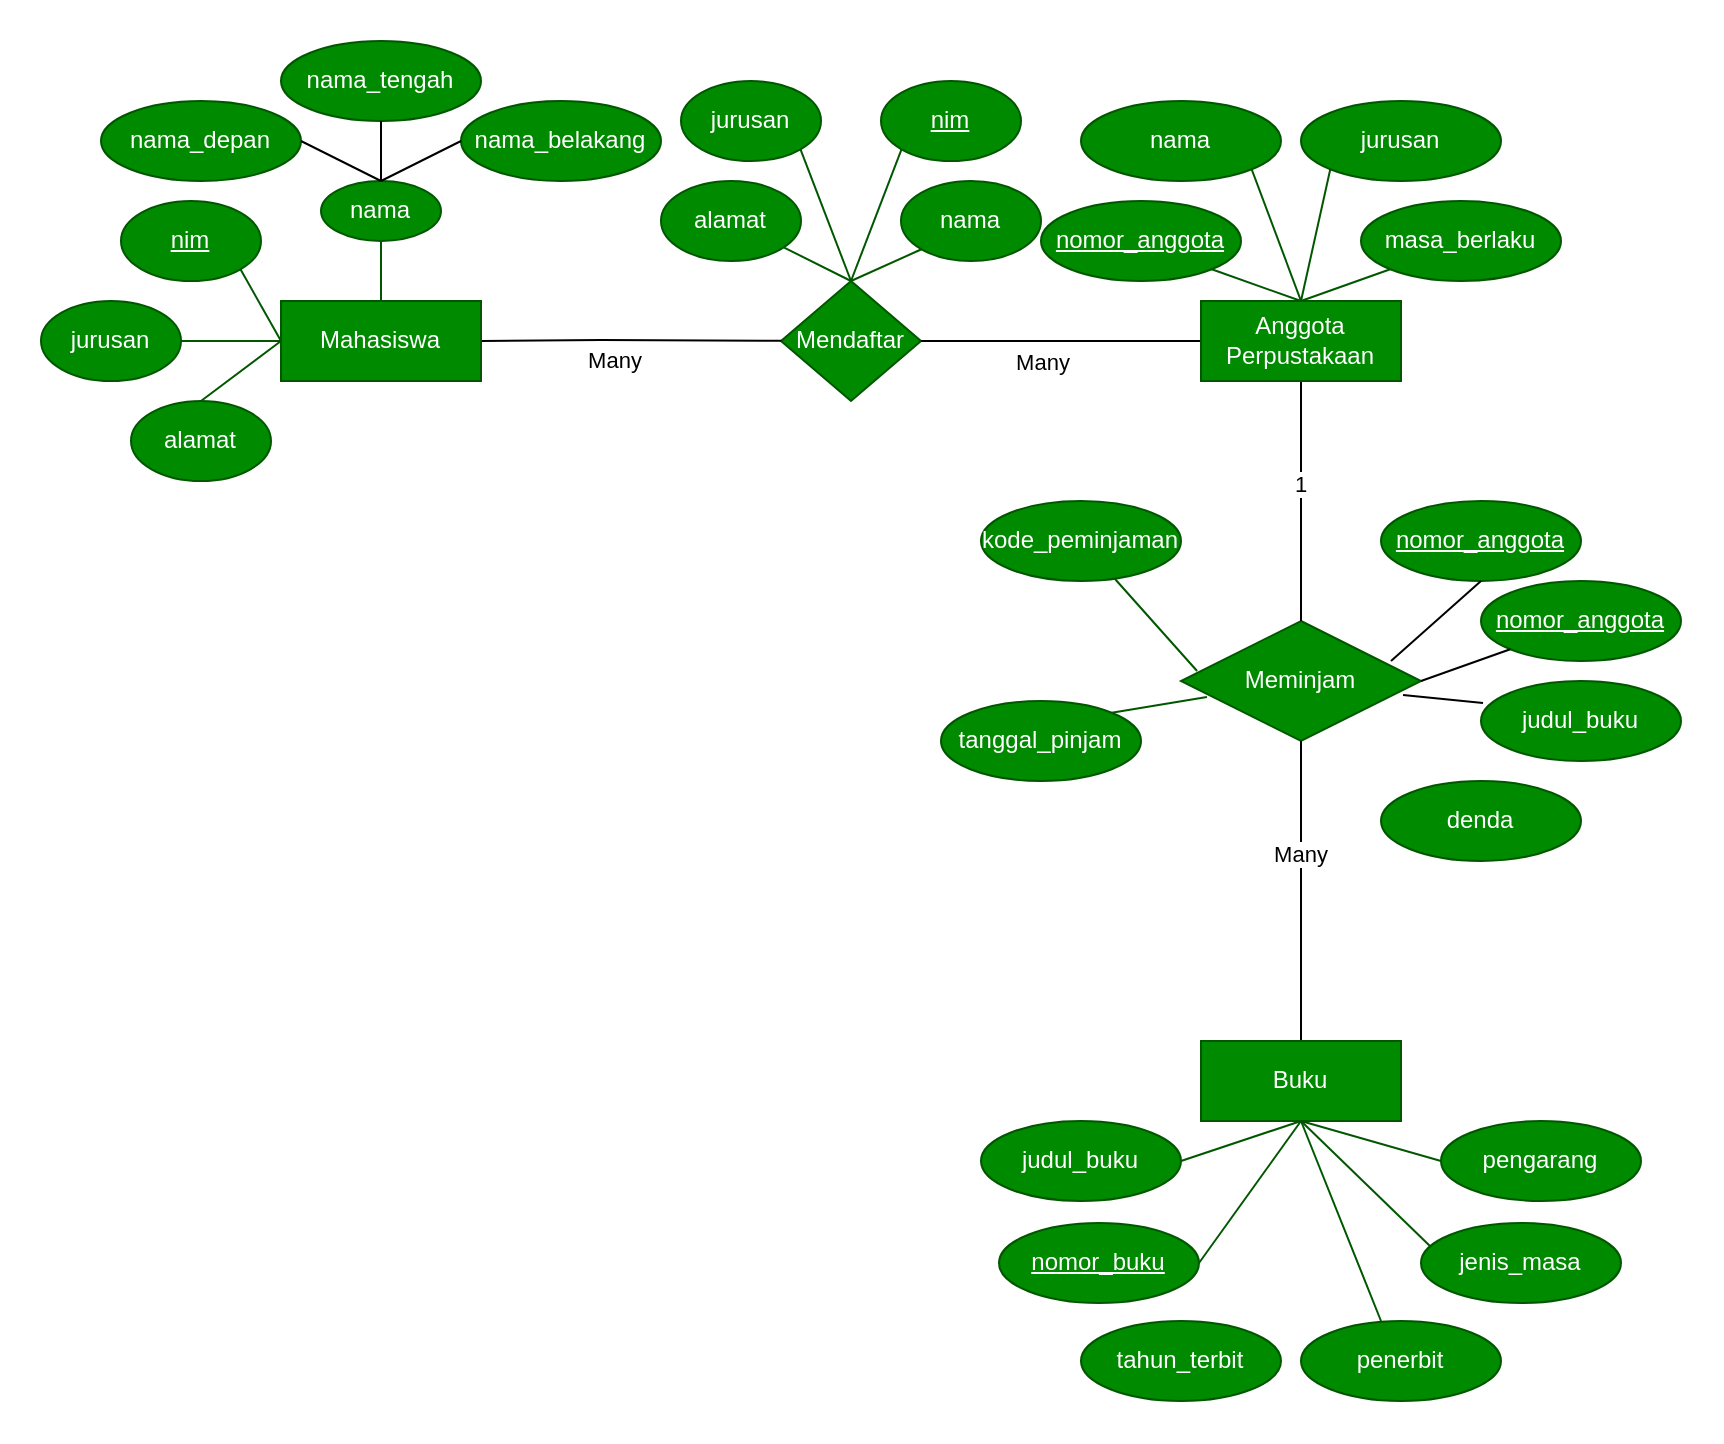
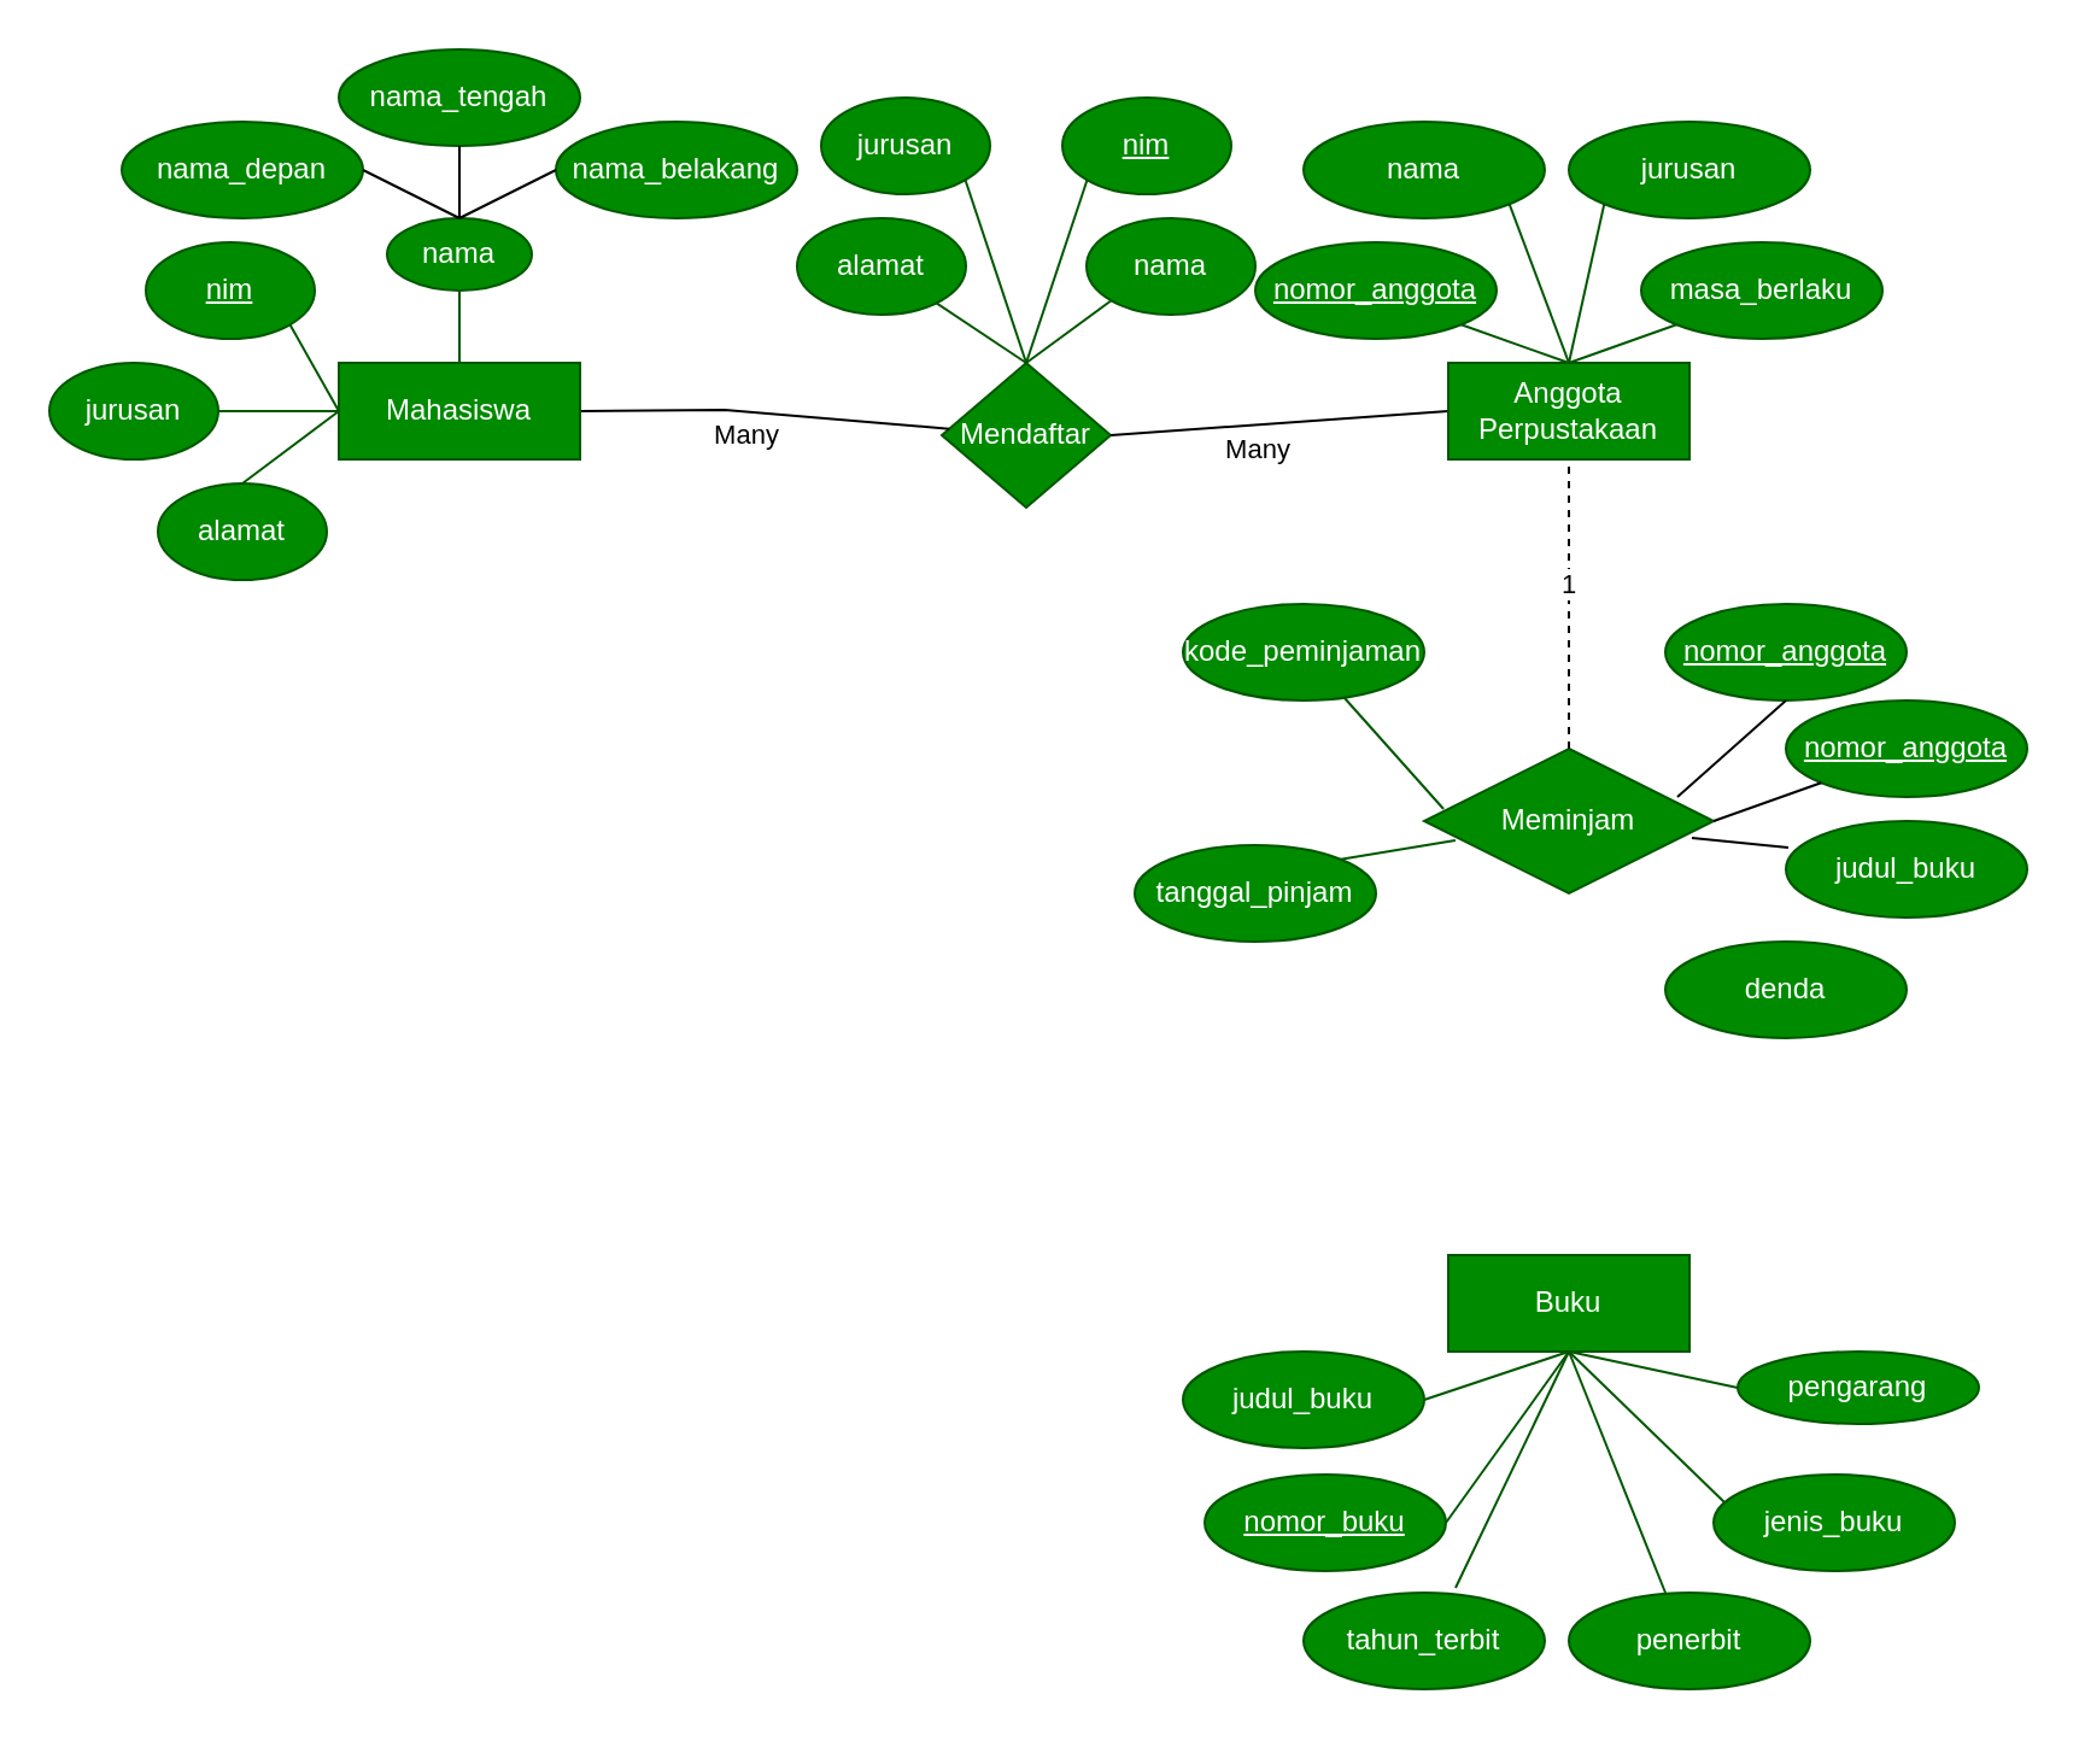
- <mxCell id="2" value="Mendaftar" style="shape=rhombus;perimeter=rhombusPerimeter;whiteSpace=wrap;html=1;align=center;fillColor=#008a00;fontColor=#ffffff;strokeColor=#005700;" vertex="1" parent="1"><mxGeometry x="390" y="140" width="70" height="60" as="geometry" /></mxCell>
+ <mxCell id="2" value="Mendaftar" style="shape=rhombus;perimeter=rhombusPerimeter;whiteSpace=wrap;html=1;align=center;fillColor=#008a00;fontColor=#ffffff;strokeColor=#005700;" vertex="1" parent="1"><mxGeometry x="390" y="150" width="70" height="60" as="geometry" /></mxCell>
- <mxCell id="9" value="" style="endArrow=none;html=1;rounded=0;entryX=0.5;entryY=1;entryDx=0;entryDy=0;exitX=0.5;exitY=0;exitDx=0;exitDy=0;" edge="1" parent="1" source="8" target="14"><mxGeometry relative="1" as="geometry"><mxPoint x="330" y="210" as="sourcePoint" /><mxPoint x="590" y="190" as="targetPoint" /></mxGeometry></mxCell>
+ <mxCell id="9" value="" style="endArrow=none;html=1;rounded=0;entryX=0.5;entryY=1;entryDx=0;entryDy=0;exitX=0.5;exitY=0;exitDx=0;exitDy=0;dashed=1;" edge="1" parent="1" source="8" target="14"><mxGeometry relative="1" as="geometry"><mxPoint x="330" y="210" as="sourcePoint" /><mxPoint x="590" y="190" as="targetPoint" /></mxGeometry></mxCell>
- <mxCell id="11" value="" style="endArrow=none;html=1;rounded=0;entryX=0.5;entryY=1;entryDx=0;entryDy=0;exitX=0.5;exitY=0;exitDx=0;exitDy=0;" edge="1" parent="1" source="13" target="8"><mxGeometry relative="1" as="geometry"><mxPoint x="590" y="530" as="sourcePoint" /><mxPoint x="490" y="210" as="targetPoint" /></mxGeometry></mxCell>
- <mxCell id="12" value="Many" style="edgeLabel;html=1;align=center;verticalAlign=middle;resizable=0;points=[];" vertex="1" connectable="0" parent="11"><mxGeometry x="0.25" y="1" relative="1" as="geometry"><mxPoint as="offset" /></mxGeometry></mxCell>
- <mxCell id="56" value="pengarang" style="ellipse;whiteSpace=wrap;html=1;align=center;fillColor=#008a00;fontColor=#ffffff;strokeColor=#005700;" vertex="1" parent="1"><mxGeometry x="720" y="560" width="100" height="40" as="geometry" /></mxCell>
+ <mxCell id="56" value="pengarang" style="ellipse;whiteSpace=wrap;html=1;align=center;fillColor=#008a00;fontColor=#ffffff;strokeColor=#005700;" vertex="1" parent="1"><mxGeometry x="720" y="560" width="100" height="30" as="geometry" /></mxCell>
+ <mxCell id="59" value="" style="endArrow=none;html=1;rounded=0;exitX=0.63;exitY=-0.05;exitDx=0;exitDy=0;exitPerimeter=0;entryX=0.5;entryY=1;entryDx=0;entryDy=0;fillColor=#008a00;strokeColor=#005700;" edge="1" parent="1" source="53" target="13"><mxGeometry relative="1" as="geometry"><mxPoint x="410" y="510" as="sourcePoint" /><mxPoint x="570" y="510" as="targetPoint" /></mxGeometry></mxCell>
- <mxCell id="55" value="jenis_masa" style="ellipse;whiteSpace=wrap;html=1;align=center;fillColor=#008a00;fontColor=#ffffff;strokeColor=#005700;" vertex="1" parent="1"><mxGeometry x="710" y="611" width="100" height="40" as="geometry" /></mxCell>
+ <mxCell id="55" value="jenis_buku" style="ellipse;whiteSpace=wrap;html=1;align=center;fillColor=#008a00;fontColor=#ffffff;strokeColor=#005700;" vertex="1" parent="1"><mxGeometry x="710" y="611" width="100" height="40" as="geometry" /></mxCell>
